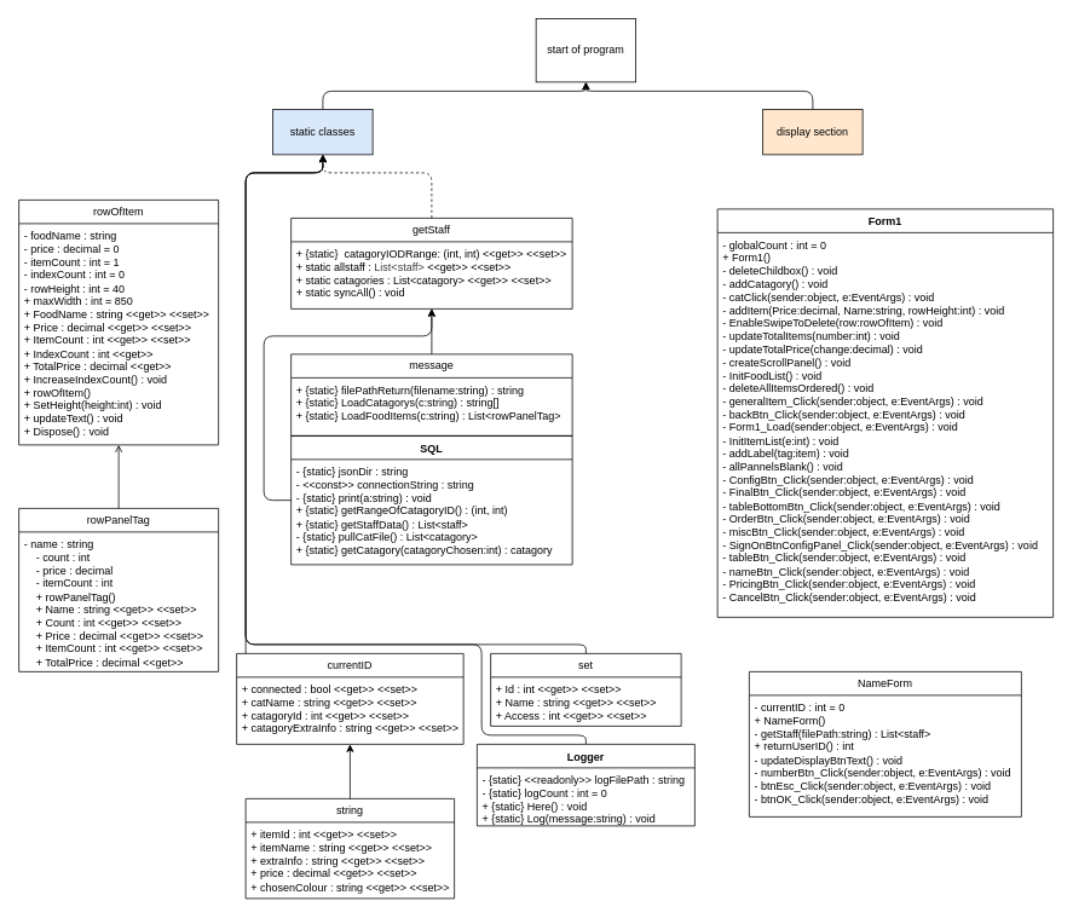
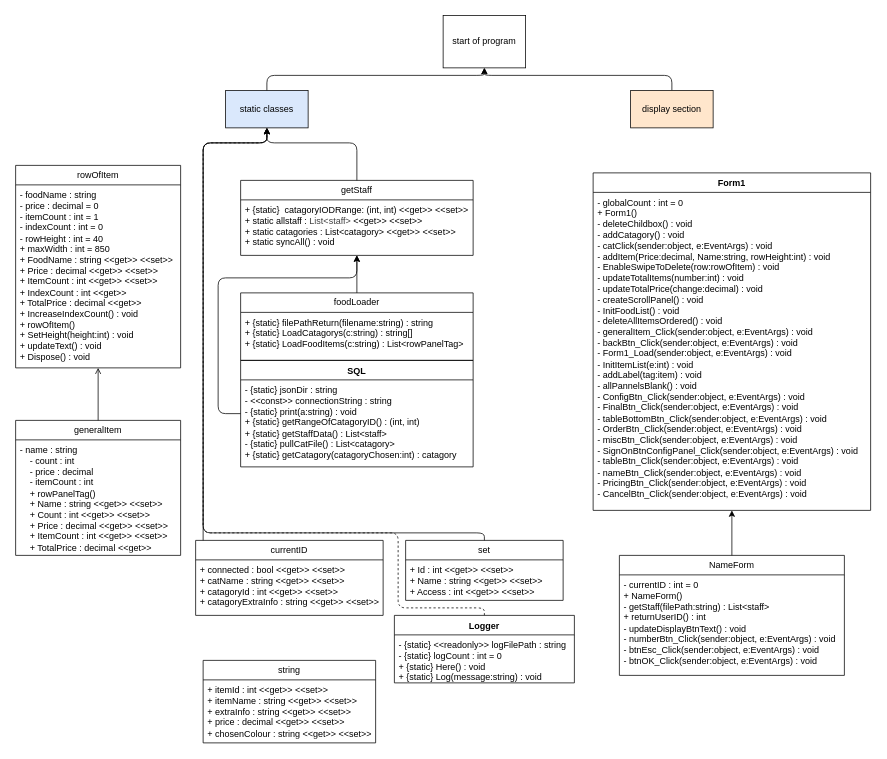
- <mxCell id="40" style="edgeStyle=orthogonalEdgeStyle;html=1;dashed=1;" edge="1" parent="20" source="15" target="21"><mxGeometry relative="1" as="geometry"><Array as="points"><mxPoint x="455" y="70" /><mxPoint x="335" y="70" /></Array></mxGeometry></mxCell>
+ <mxCell id="40" style="edgeStyle=orthogonalEdgeStyle;html=1;" edge="1" parent="20" source="15" target="21"><mxGeometry relative="1" as="geometry"><Array as="points"><mxPoint x="455" y="70" /><mxPoint x="335" y="70" /></Array></mxGeometry></mxCell>
- <mxCell id="18" value="message" style="swimlane;fontStyle=0;childLayout=stackLayout;horizontal=1;startSize=26;fillColor=none;horizontalStack=0;resizeParent=1;resizeParentMax=0;resizeLast=0;collapsible=1;marginBottom=0;whiteSpace=wrap;html=1;" vertex="1" parent="11"><mxGeometry x="180" y="150" width="310" height="90" as="geometry" /></mxCell>
+ <mxCell id="18" value="foodLoader" style="swimlane;fontStyle=0;childLayout=stackLayout;horizontal=1;startSize=26;fillColor=none;horizontalStack=0;resizeParent=1;resizeParentMax=0;resizeLast=0;collapsible=1;marginBottom=0;whiteSpace=wrap;html=1;" vertex="1" parent="11"><mxGeometry x="180" y="150" width="310" height="90" as="geometry" /></mxCell>
- <mxCell id="36" value="rowPanelTag" style="swimlane;fontStyle=0;childLayout=stackLayout;horizontal=1;startSize=26;fillColor=none;horizontalStack=0;resizeParent=1;resizeParentMax=0;resizeLast=0;collapsible=1;marginBottom=0;whiteSpace=wrap;html=1;" vertex="1" parent="34"><mxGeometry y="340" width="220" height="180" as="geometry" /></mxCell>
+ <mxCell id="36" value="generalItem" style="swimlane;fontStyle=0;childLayout=stackLayout;horizontal=1;startSize=26;fillColor=none;horizontalStack=0;resizeParent=1;resizeParentMax=0;resizeLast=0;collapsible=1;marginBottom=0;whiteSpace=wrap;html=1;" vertex="1" parent="34"><mxGeometry y="340" width="220" height="180" as="geometry" /></mxCell>
+ <mxCell id="8" style="edgeStyle=none;html=1;" edge="1" parent="4" source="9" target="5"><mxGeometry relative="1" as="geometry" /></mxCell>
- <mxCell id="25" style="edgeStyle=orthogonalEdgeStyle;html=1;strokeColor=default;rounded=1;curved=0;" edge="1" parent="20" source="26" target="21"><mxGeometry relative="1" as="geometry"><mxPoint x="335" y="210" as="targetPoint" /><Array as="points"><mxPoint x="625" y="690" /><mxPoint x="510" y="690" /><mxPoint x="510" y="590" /><mxPoint x="250" y="590" /><mxPoint x="250" y="70" /><mxPoint x="335" y="70" /></Array></mxGeometry></mxCell>
+ <mxCell id="25" style="edgeStyle=orthogonalEdgeStyle;html=1;strokeColor=default;rounded=1;curved=0;dashed=1;" edge="1" parent="20" source="26" target="21"><mxGeometry relative="1" as="geometry"><mxPoint x="335" y="210" as="targetPoint" /><Array as="points"><mxPoint x="625" y="690" /><mxPoint x="510" y="690" /><mxPoint x="510" y="590" /><mxPoint x="250" y="590" /><mxPoint x="250" y="70" /><mxPoint x="335" y="70" /></Array></mxGeometry></mxCell>
- <mxCell id="31" style="edgeStyle=orthogonalEdgeStyle;html=1;" edge="1" parent="28" source="32" target="29"><mxGeometry relative="1" as="geometry" /></mxCell>
